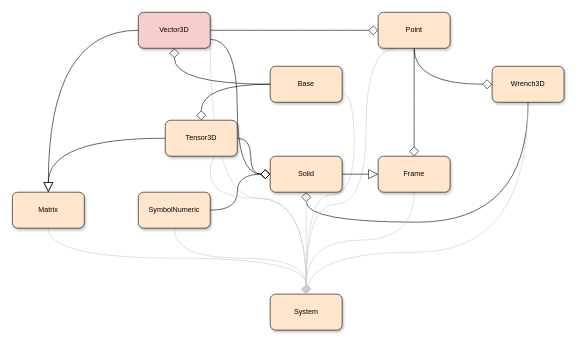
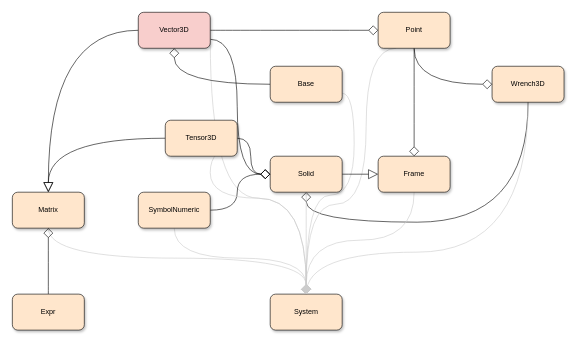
- <mxCell id="15" style="edgeStyle=orthogonalEdgeStyle;curved=1;rounded=0;orthogonalLoop=1;jettySize=auto;html=1;exitX=0;exitY=0.5;exitDx=0;exitDy=0;entryX=0.5;entryY=0;entryDx=0;entryDy=0;endArrow=diamond;endFill=0;endSize=14;strokeWidth=1;" edge="1" parent="1" source="17" target="32"><mxGeometry relative="1" as="geometry" /></mxCell>
+ <mxCell id="33" style="edgeStyle=orthogonalEdgeStyle;curved=1;rounded=0;orthogonalLoop=1;jettySize=auto;html=1;exitX=0.5;exitY=0;exitDx=0;exitDy=0;entryX=0.5;entryY=1;entryDx=0;entryDy=0;endArrow=diamond;endFill=0;endSize=14;strokeWidth=1;" edge="1" parent="1" source="34" target="28"><mxGeometry relative="1" as="geometry" /></mxCell>
+ <mxCell id="34" value="Expr" style="rounded=1;whiteSpace=wrap;html=1;fillColor=#ffe6cc;strokeColor=#000000;glass=0;shadow=1;comic=0;" vertex="1" parent="1"><mxGeometry x="20" y="490" width="120" height="60" as="geometry" /></mxCell>
